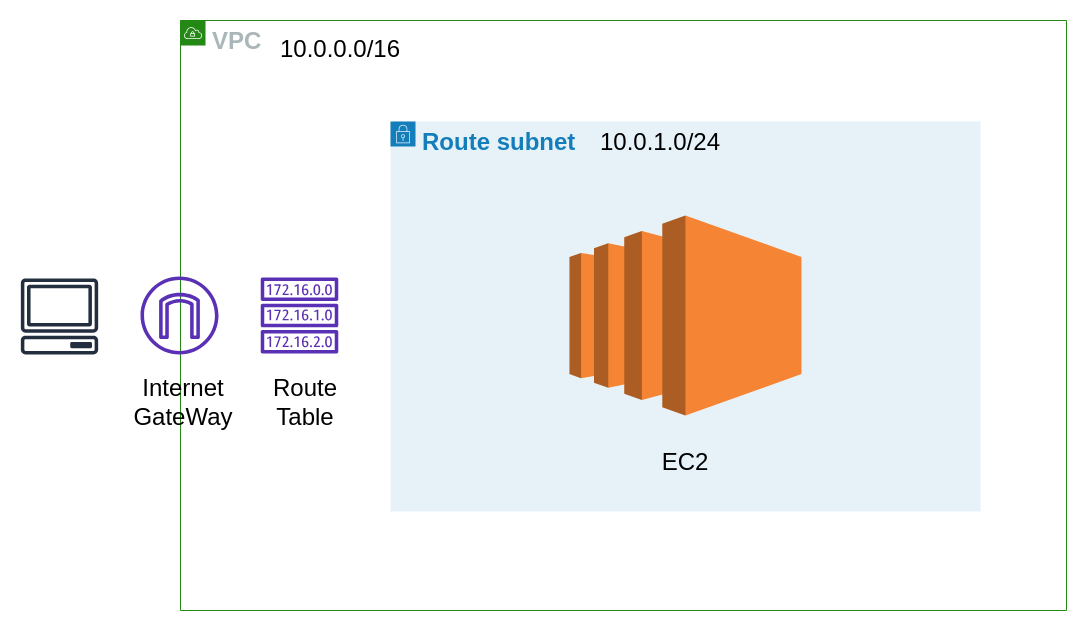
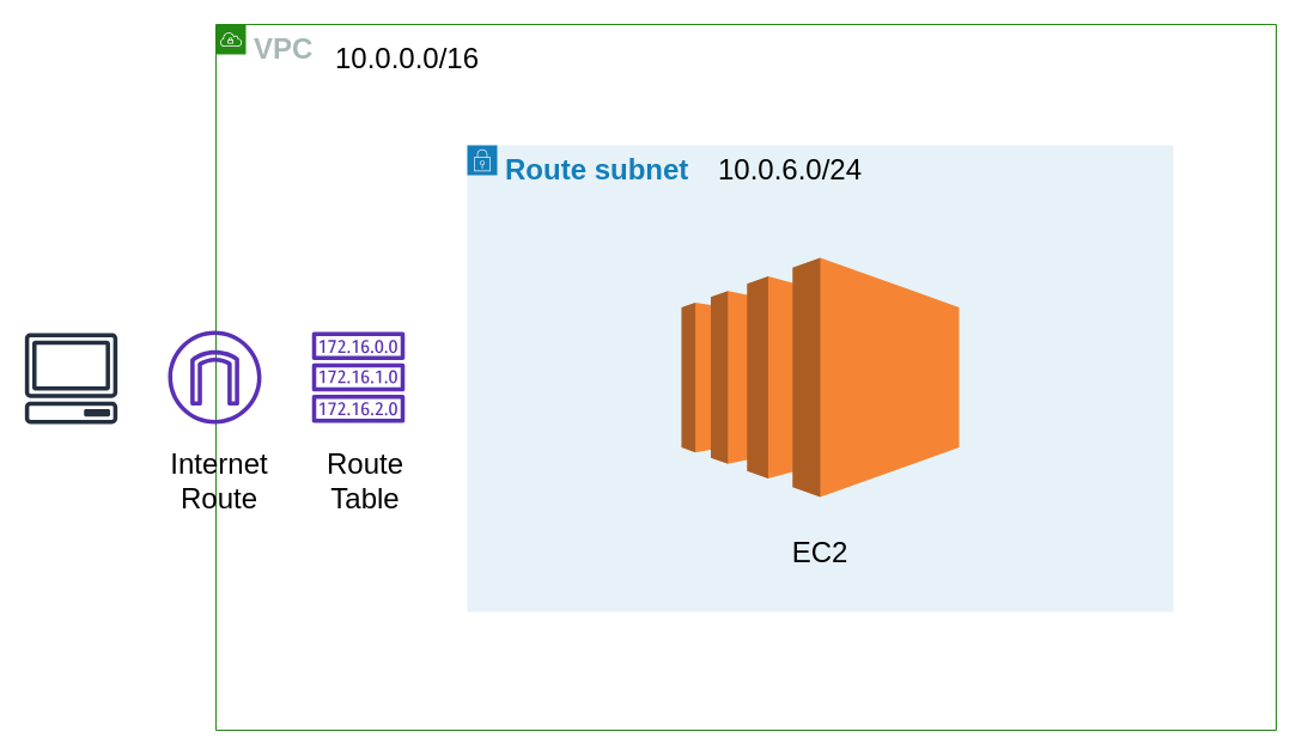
- <mxCell id="9" value="10.0.1.0/24" style="text;html=1;strokeColor=none;fillColor=none;align=center;verticalAlign=middle;whiteSpace=wrap;rounded=0;fontSize=24;" parent="1" vertex="1"><mxGeometry x="640" y="132" width="40" height="20" as="geometry" /></mxCell>
+ <mxCell id="9" value="10.0.6.0/24" style="text;html=1;strokeColor=none;fillColor=none;align=center;verticalAlign=middle;whiteSpace=wrap;rounded=0;fontSize=24;" parent="1" vertex="1"><mxGeometry x="640" y="132" width="40" height="20" as="geometry" /></mxCell>
- <mxCell id="7" value="&lt;font style=&quot;font-size: 24px&quot;&gt;Internet &lt;br&gt;GateWay&lt;/font&gt;" style="text;html=1;strokeColor=none;fillColor=none;align=center;verticalAlign=middle;whiteSpace=wrap;rounded=0;" parent="1" vertex="1"><mxGeometry x="118" y="372" width="130" height="60" as="geometry" /></mxCell>
+ <mxCell id="7" value="&lt;font style=&quot;font-size: 24px&quot;&gt;Internet &lt;br&gt;Route&lt;/font&gt;" style="text;html=1;strokeColor=none;fillColor=none;align=center;verticalAlign=middle;whiteSpace=wrap;rounded=0;" parent="1" vertex="1"><mxGeometry x="118" y="372" width="130" height="60" as="geometry" /></mxCell>
